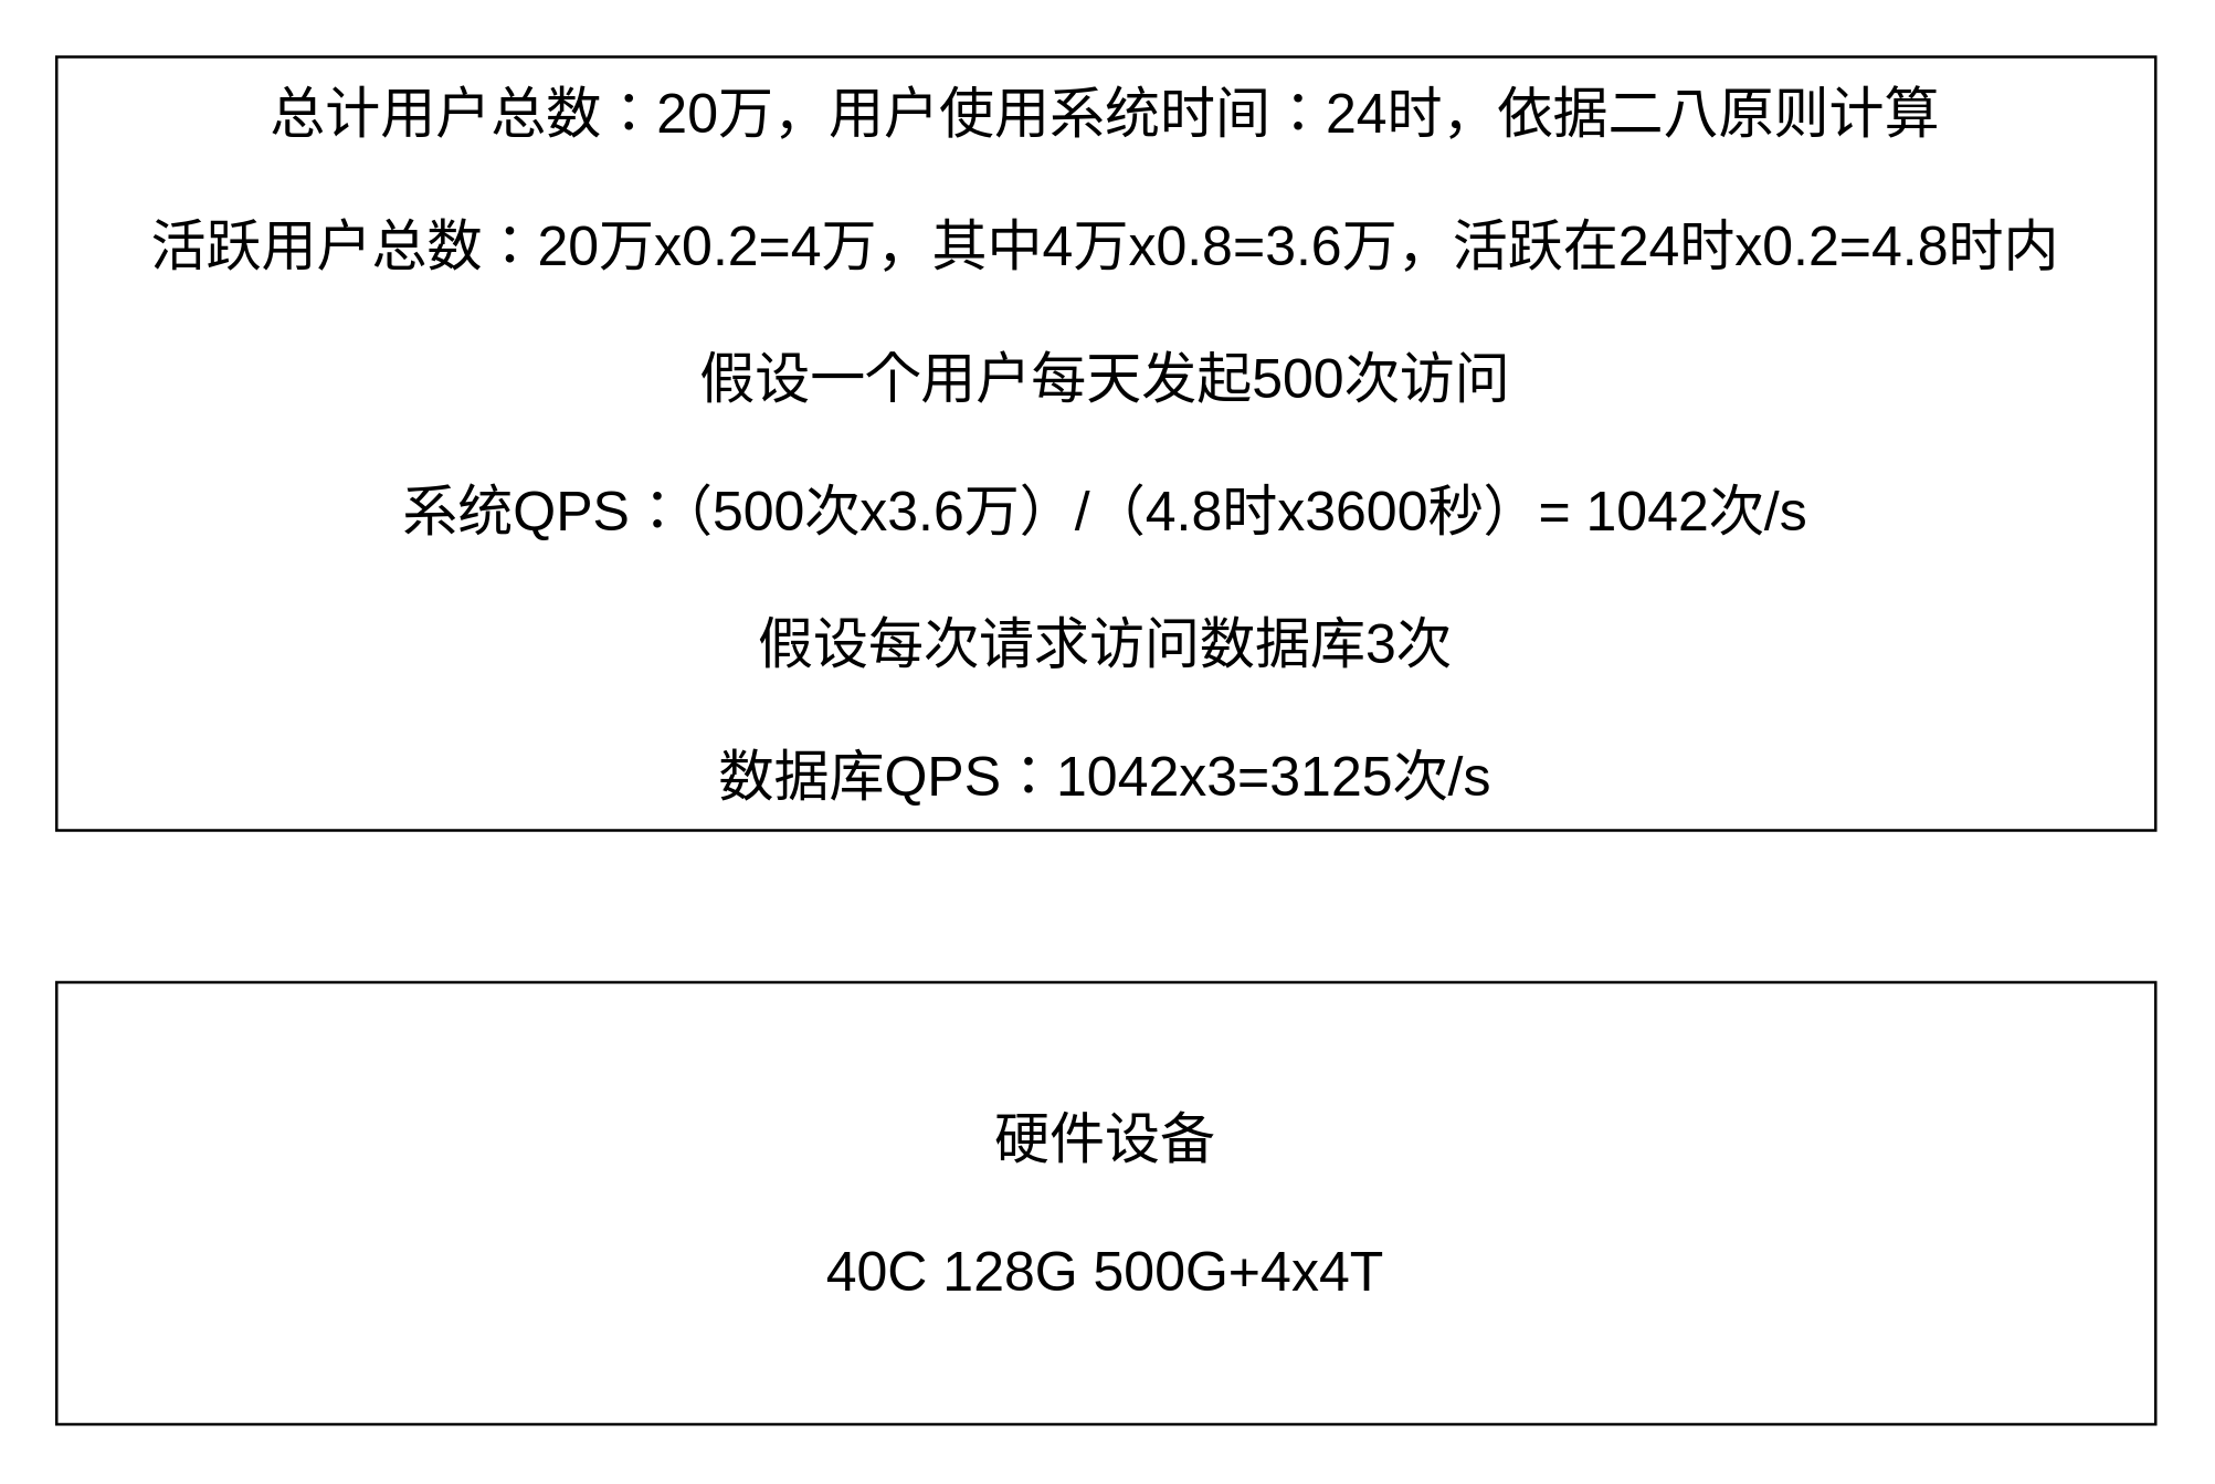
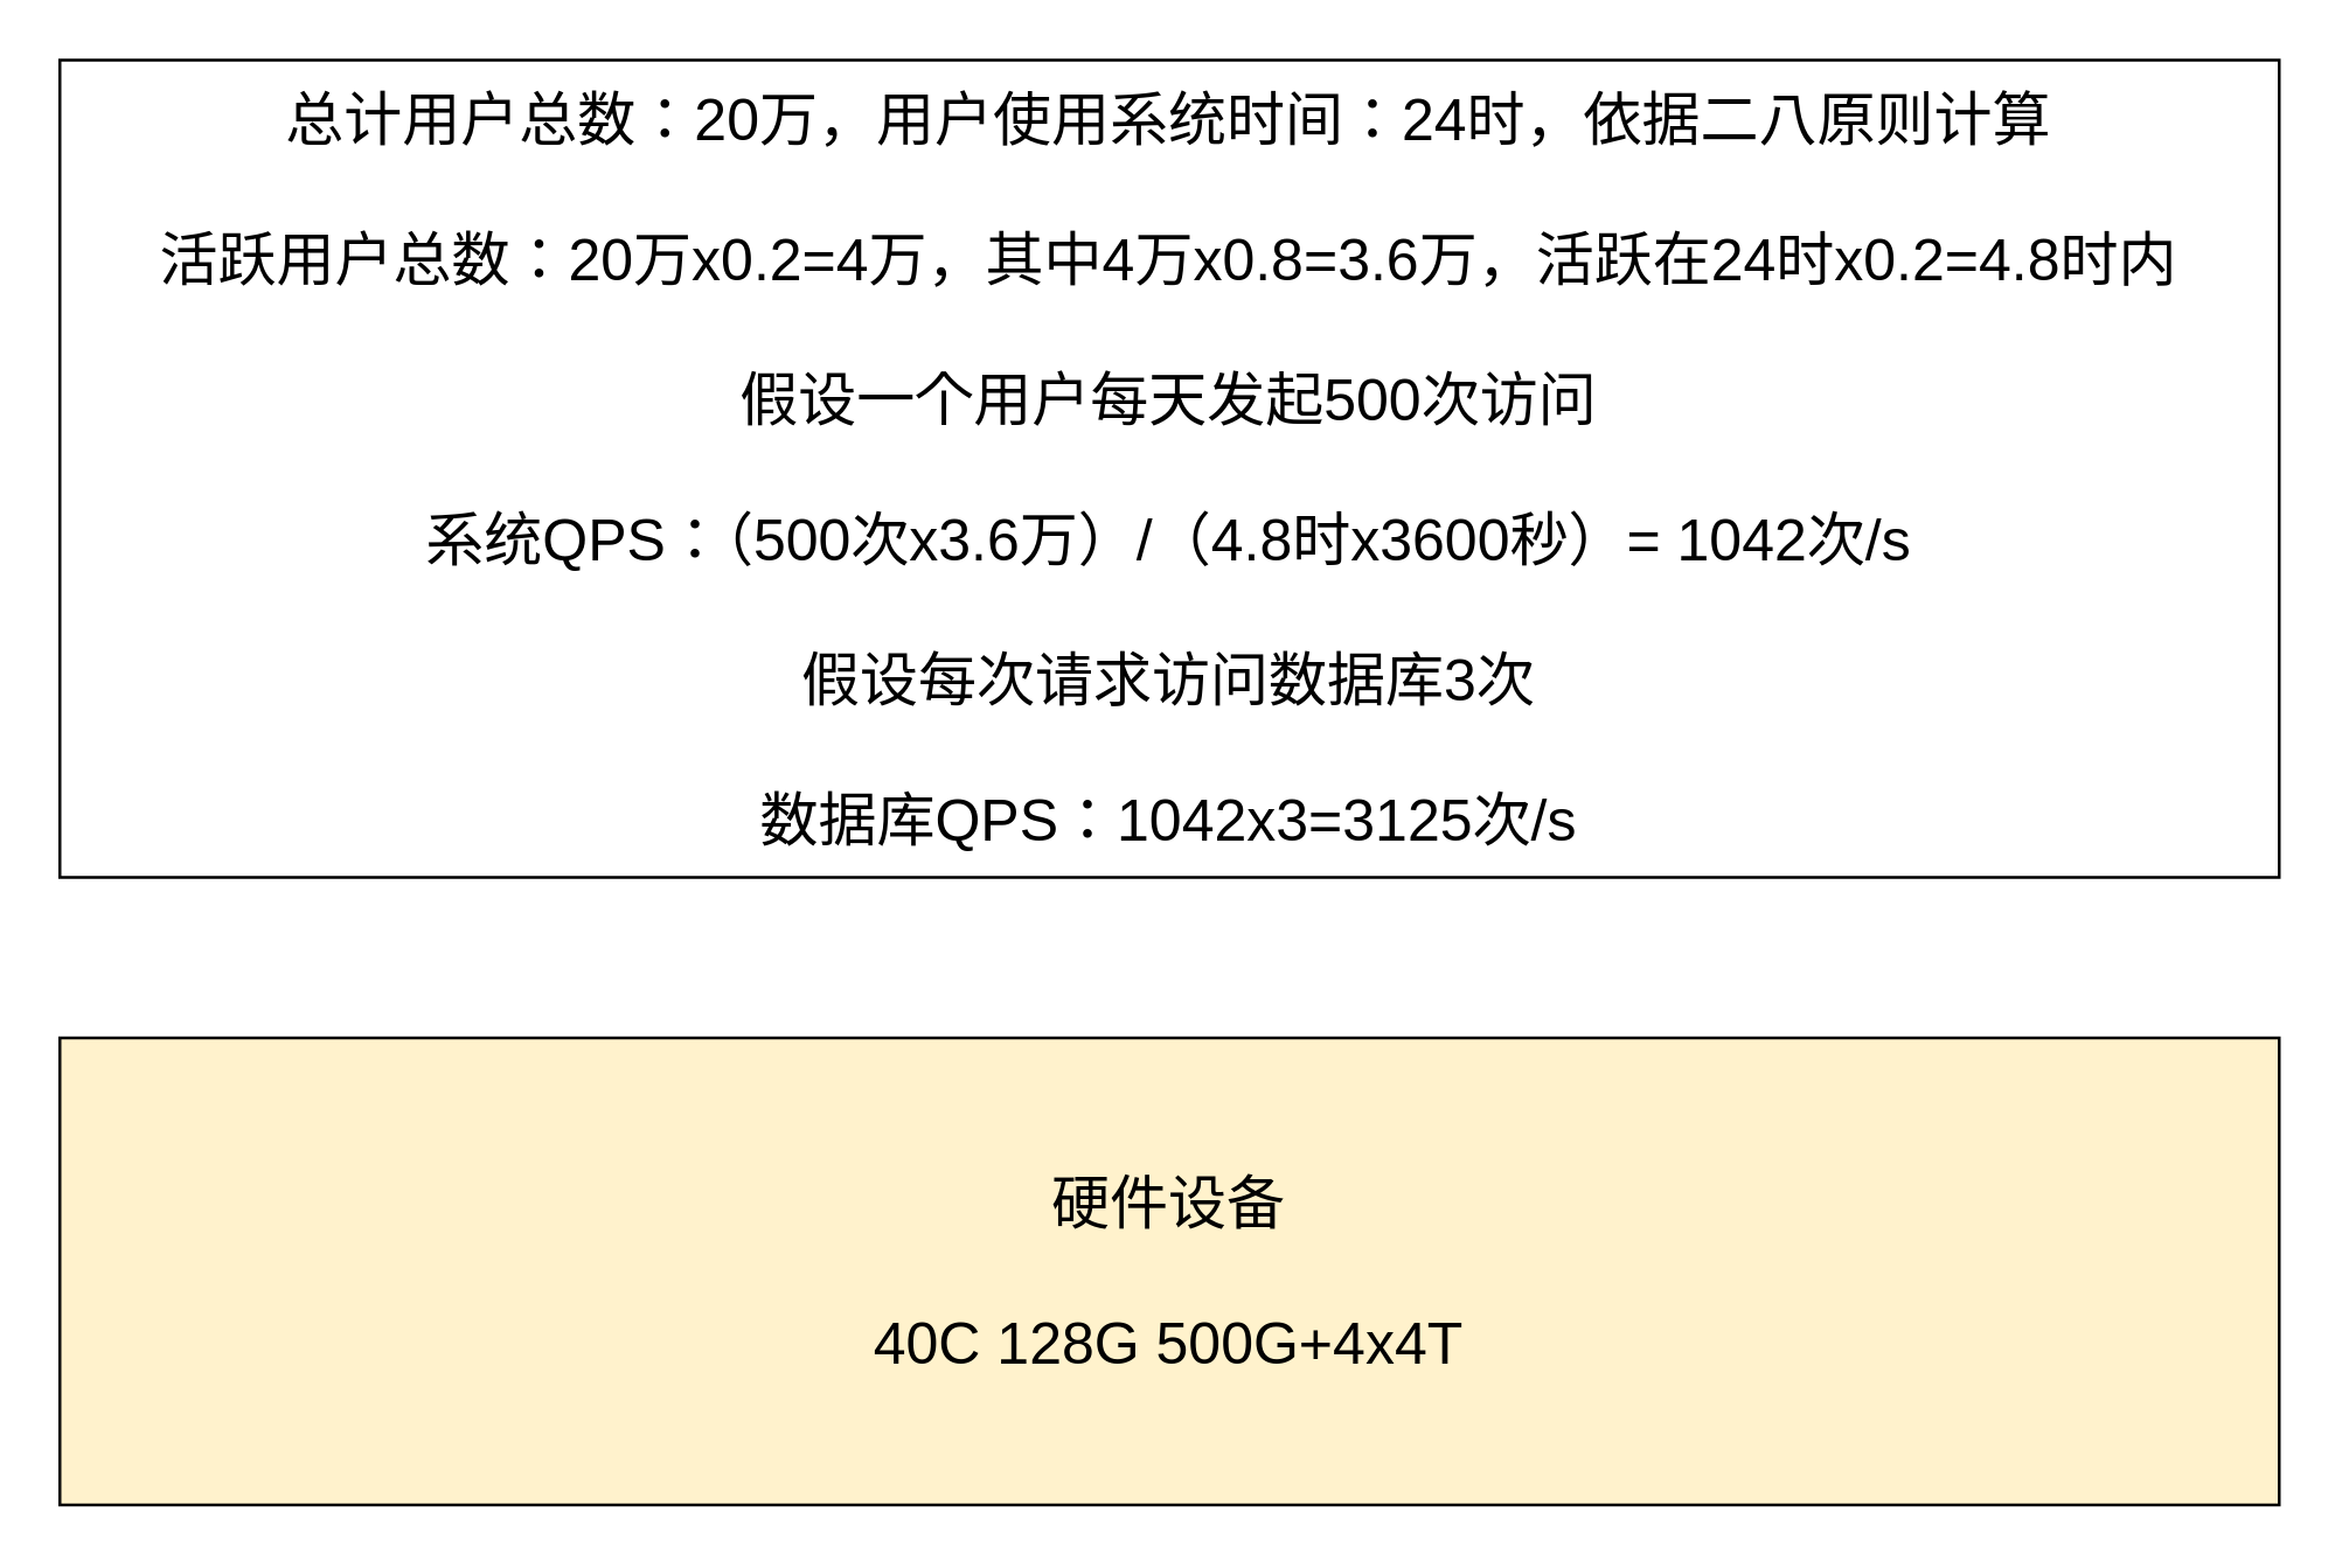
- <mxCell id="3" value="硬件设备&lt;br&gt;&lt;br&gt;40C 128G 500G+4x4T" style="rounded=0;whiteSpace=wrap;html=1;fontSize=20;" vertex="1" parent="1"><mxGeometry x="20" y="355" width="760" height="160" as="geometry" /></mxCell>
+ <mxCell id="3" value="硬件设备&lt;br&gt;&lt;br&gt;40C 128G 500G+4x4T" style="rounded=0;whiteSpace=wrap;html=1;fontSize=20;fillColor=#fff2cc;" vertex="1" parent="1"><mxGeometry x="20" y="355" width="760" height="160" as="geometry" /></mxCell>
